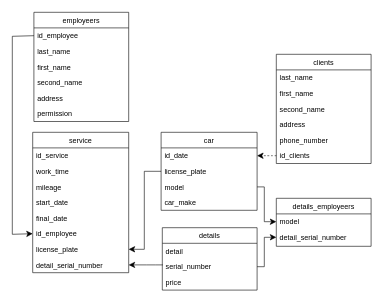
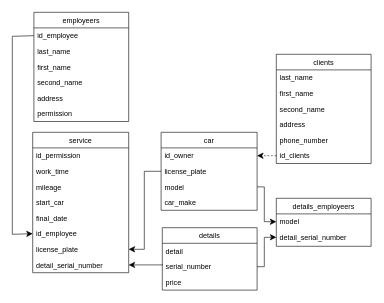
- <mxCell id="8" value="id_service" style="text;align=left;verticalAlign=top;spacingLeft=4;spacingRight=4;overflow=hidden;rotatable=0;points=[[0,0.5],[1,0.5]];portConstraint=eastwest;" vertex="1" parent="7"><mxGeometry y="26" width="160" height="26" as="geometry" /></mxCell>
+ <mxCell id="8" value="id_permission" style="text;align=left;verticalAlign=top;spacingLeft=4;spacingRight=4;overflow=hidden;rotatable=0;points=[[0,0.5],[1,0.5]];portConstraint=eastwest;" vertex="1" parent="7"><mxGeometry y="26" width="160" height="26" as="geometry" /></mxCell>
- <mxCell id="3" value="id_date" style="text;align=left;verticalAlign=top;spacingLeft=4;spacingRight=4;overflow=hidden;rotatable=0;points=[[0,0.5],[1,0.5]];portConstraint=eastwest;" vertex="1" parent="2"><mxGeometry y="26" width="160" height="26" as="geometry" /></mxCell>
+ <mxCell id="3" value="id_owner" style="text;align=left;verticalAlign=top;spacingLeft=4;spacingRight=4;overflow=hidden;rotatable=0;points=[[0,0.5],[1,0.5]];portConstraint=eastwest;" vertex="1" parent="2"><mxGeometry y="26" width="160" height="26" as="geometry" /></mxCell>
- <mxCell id="11" value="start_date" style="text;align=left;verticalAlign=top;spacingLeft=4;spacingRight=4;overflow=hidden;rotatable=0;points=[[0,0.5],[1,0.5]];portConstraint=eastwest;" vertex="1" parent="7"><mxGeometry y="104" width="160" height="26" as="geometry" /></mxCell>
+ <mxCell id="11" value="start_car" style="text;align=left;verticalAlign=top;spacingLeft=4;spacingRight=4;overflow=hidden;rotatable=0;points=[[0,0.5],[1,0.5]];portConstraint=eastwest;" vertex="1" parent="7"><mxGeometry y="104" width="160" height="26" as="geometry" /></mxCell>
